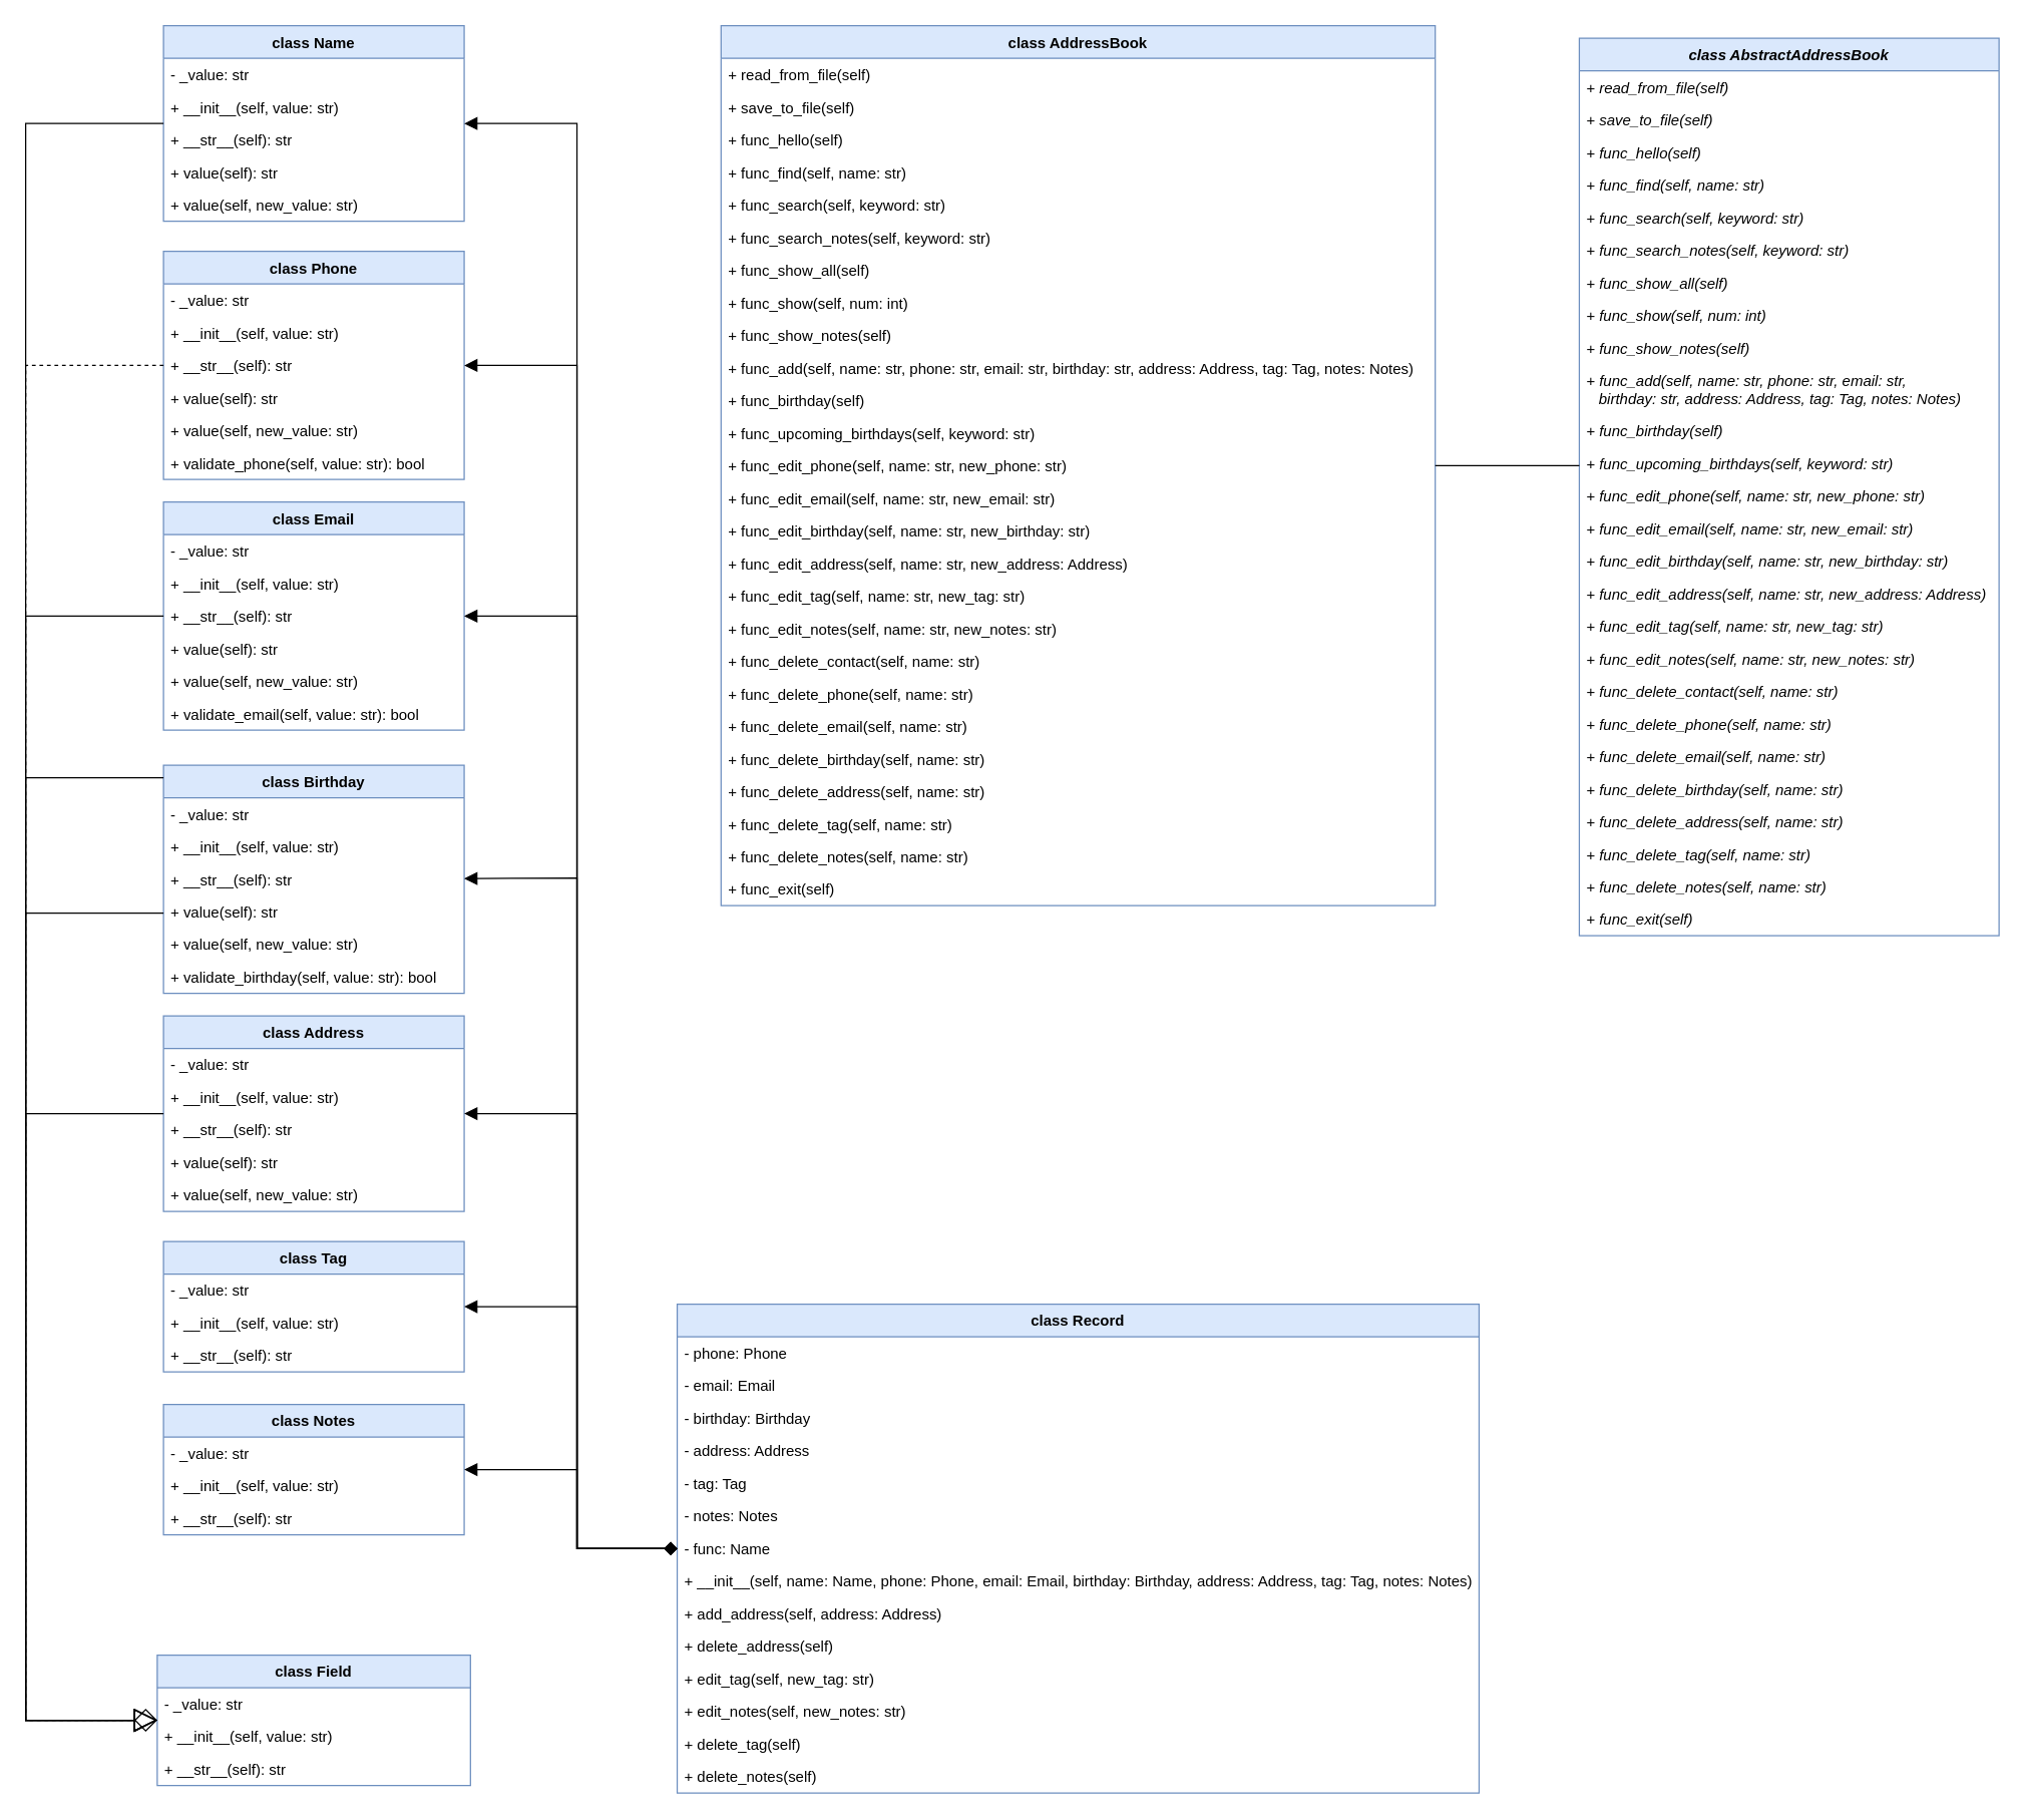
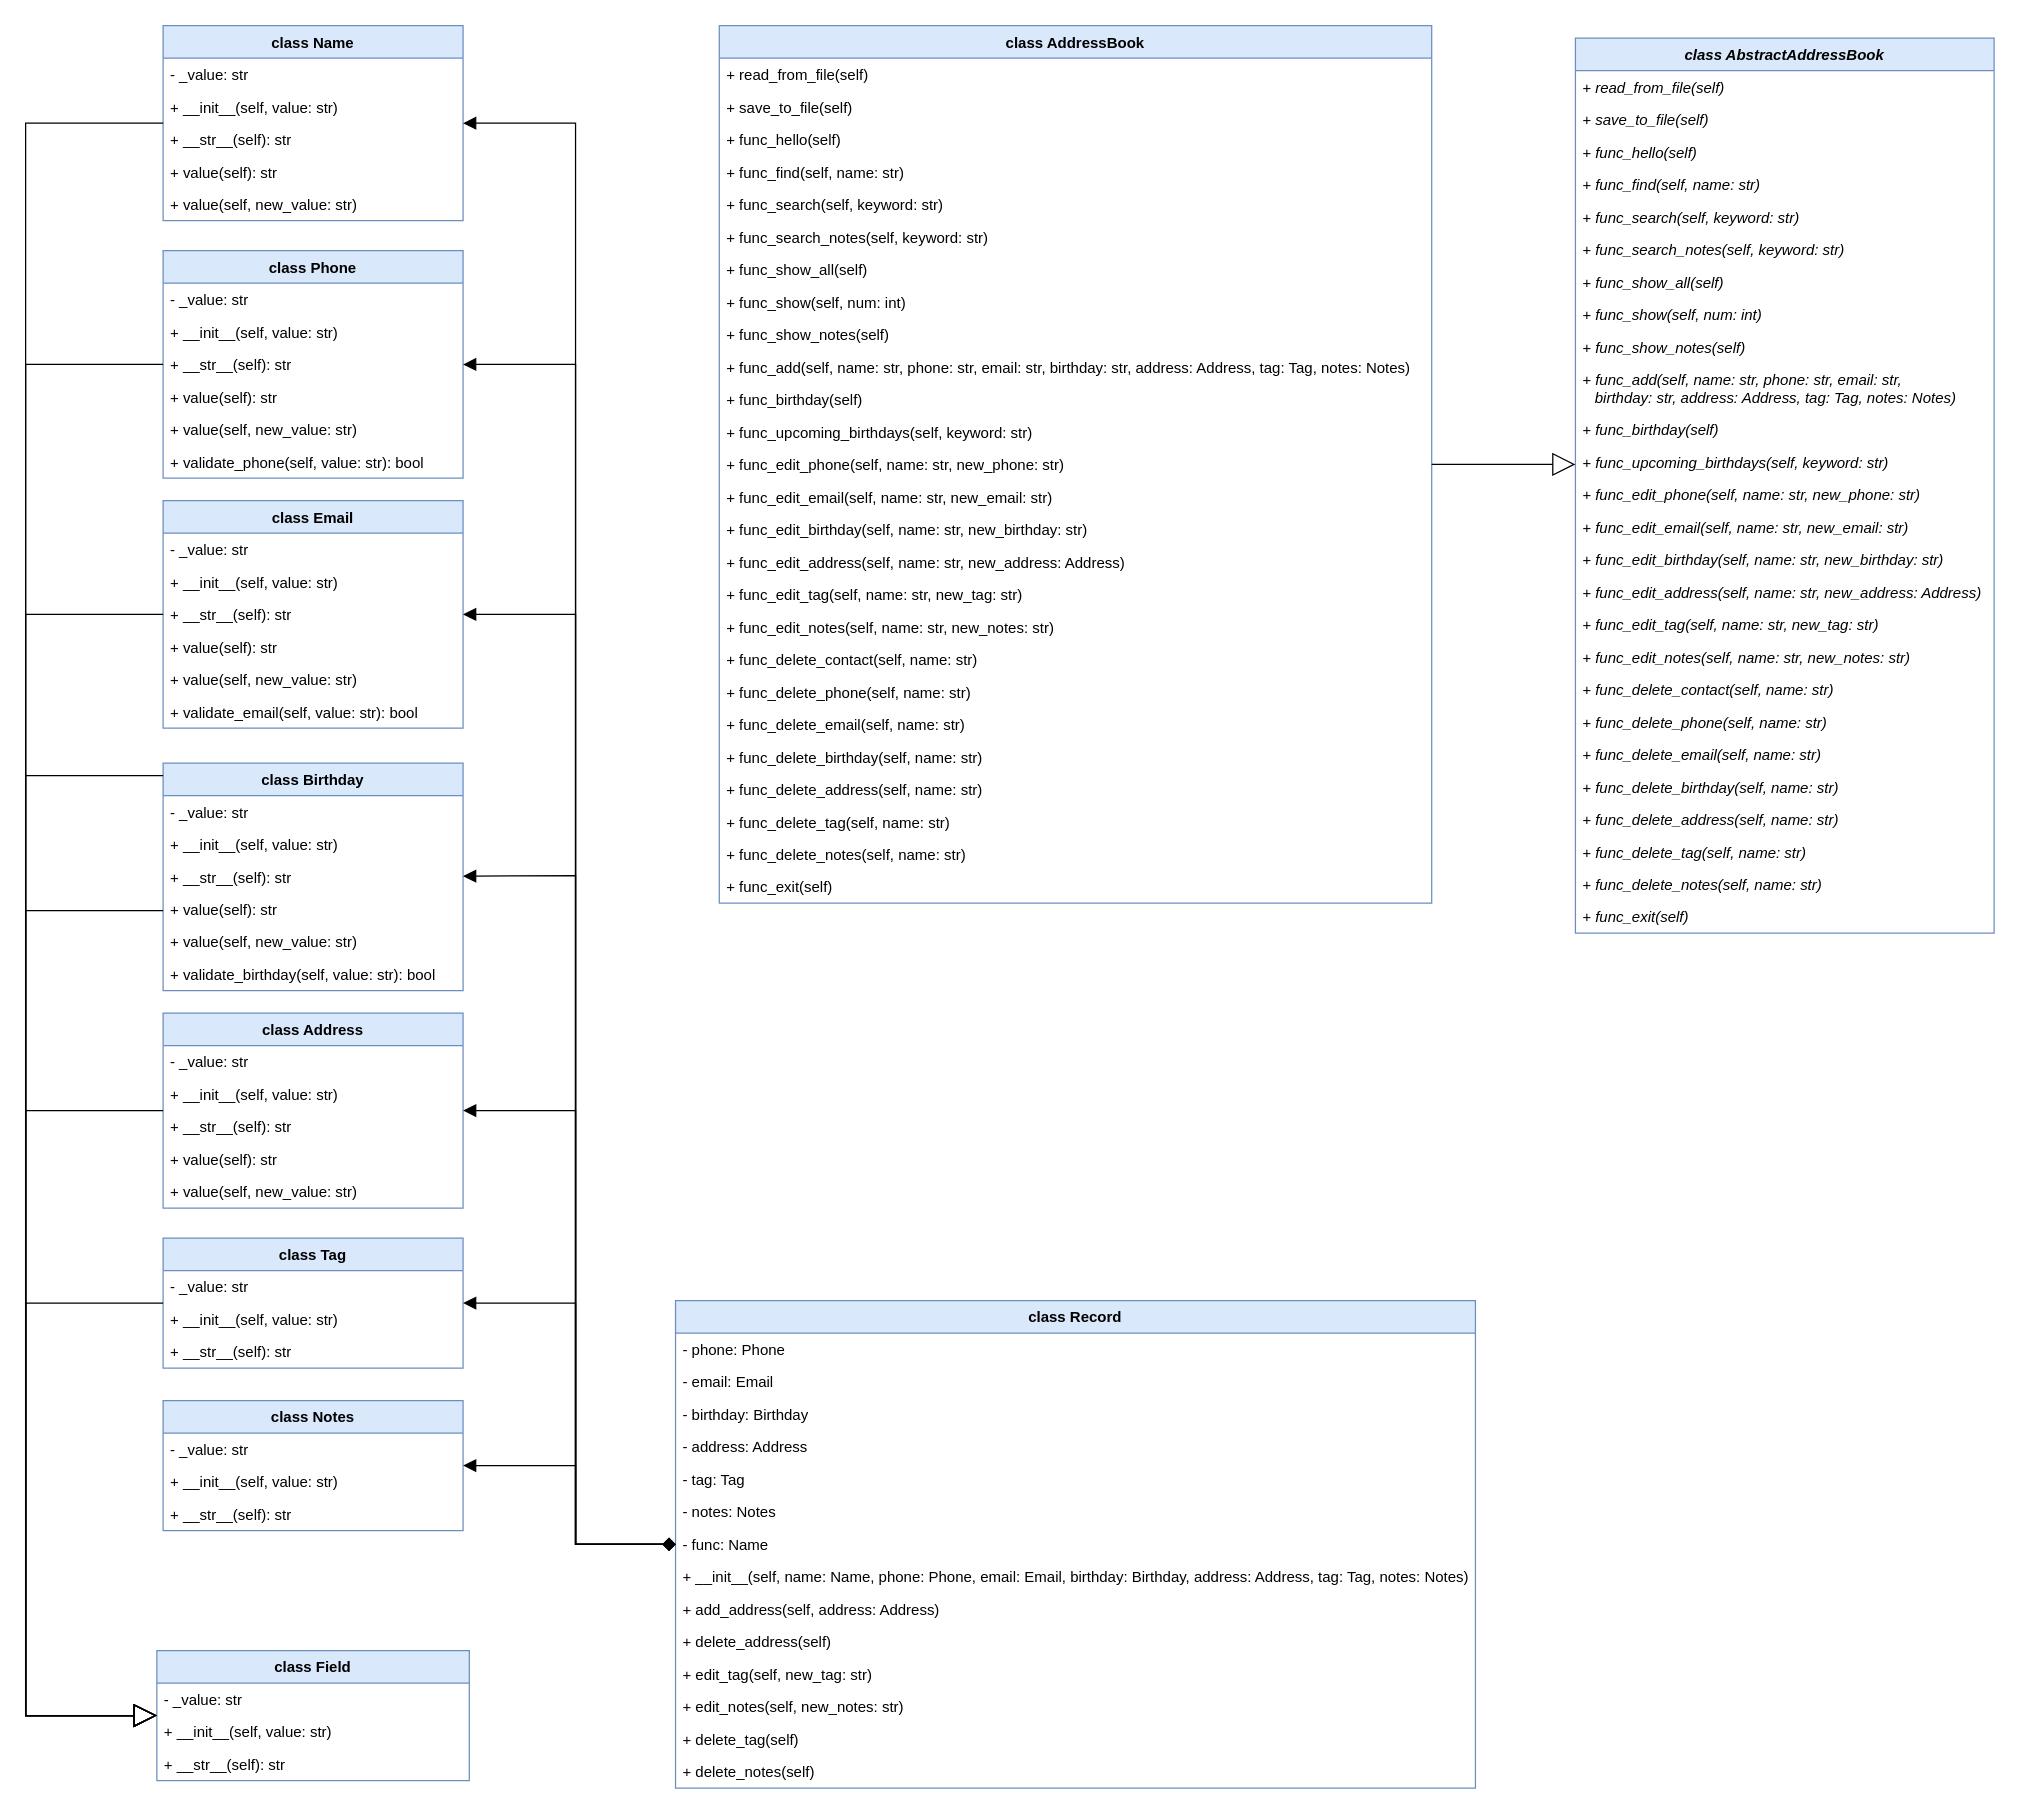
- <mxCell id="91" value="" style="endArrow=block;endSize=16;endFill=0;html=1;rounded=0;edgeStyle=elbowEdgeStyle;dashed=1;" edge="1" parent="1" source="20" target="10"><mxGeometry x="0.022" y="10" width="160" relative="1" as="geometry"><mxPoint x="140" y="230" as="sourcePoint" /><mxPoint x="-90" y="764" as="targetPoint" /><mxPoint as="offset" /><Array as="points"><mxPoint x="20" y="400" /></Array></mxGeometry></mxCell>
+ <mxCell id="91" value="" style="endArrow=block;endSize=16;endFill=0;html=1;rounded=0;edgeStyle=elbowEdgeStyle;" edge="1" parent="1" source="20" target="10"><mxGeometry x="0.022" y="10" width="160" relative="1" as="geometry"><mxPoint x="140" y="230" as="sourcePoint" /><mxPoint x="-90" y="764" as="targetPoint" /><mxPoint as="offset" /><Array as="points"><mxPoint x="20" y="400" /></Array></mxGeometry></mxCell>
- <mxCell id="126" value="" style="endArrow=none;endSize=16;endFill=0;html=1;rounded=0;edgeStyle=elbowEdgeStyle;" edge="1" parent="1" source="48" target="99"><mxGeometry x="0.022" y="10" width="160" relative="1" as="geometry"><mxPoint x="1541" y="590" as="sourcePoint" /><mxPoint x="1541" y="402" as="targetPoint" /><mxPoint as="offset" /><Array as="points"><mxPoint x="1541" y="541" /></Array></mxGeometry></mxCell>
+ <mxCell id="126" value="" style="endArrow=block;endSize=16;endFill=0;html=1;rounded=0;edgeStyle=elbowEdgeStyle;" edge="1" parent="1" source="48" target="99"><mxGeometry x="0.022" y="10" width="160" relative="1" as="geometry"><mxPoint x="1541" y="590" as="sourcePoint" /><mxPoint x="1541" y="402" as="targetPoint" /><mxPoint as="offset" /><Array as="points"><mxPoint x="1541" y="541" /></Array></mxGeometry></mxCell>
+ <mxCell id="96" value="" style="endArrow=block;endSize=16;endFill=0;html=1;rounded=0;edgeStyle=elbowEdgeStyle;" edge="1" parent="1" source="2" target="10"><mxGeometry x="0.022" y="10" width="160" relative="1" as="geometry"><mxPoint x="148" y="1032" as="sourcePoint" /><mxPoint x="20" y="530" as="targetPoint" /><mxPoint as="offset" /><Array as="points"><mxPoint x="20" y="1290" /><mxPoint x="33" y="810" /></Array></mxGeometry></mxCell>
- <mxCell id="90" value="" style="endArrow=diamond;endSize=16;endFill=0;html=1;rounded=0;edgeStyle=elbowEdgeStyle;" edge="1" parent="1" source="14" target="10"><mxGeometry x="-0.001" width="160" relative="1" as="geometry"><mxPoint x="120" y="50.003" as="sourcePoint" /><mxPoint x="-110" y="582.74" as="targetPoint" /><Array as="points"><mxPoint x="20" y="300" /></Array><mxPoint as="offset" /></mxGeometry></mxCell>
+ <mxCell id="90" value="" style="endArrow=block;endSize=16;endFill=0;html=1;rounded=0;edgeStyle=elbowEdgeStyle;" edge="1" parent="1" source="14" target="10"><mxGeometry x="-0.001" width="160" relative="1" as="geometry"><mxPoint x="120" y="50.003" as="sourcePoint" /><mxPoint x="-110" y="582.74" as="targetPoint" /><Array as="points"><mxPoint x="20" y="300" /></Array><mxPoint as="offset" /></mxGeometry></mxCell>
